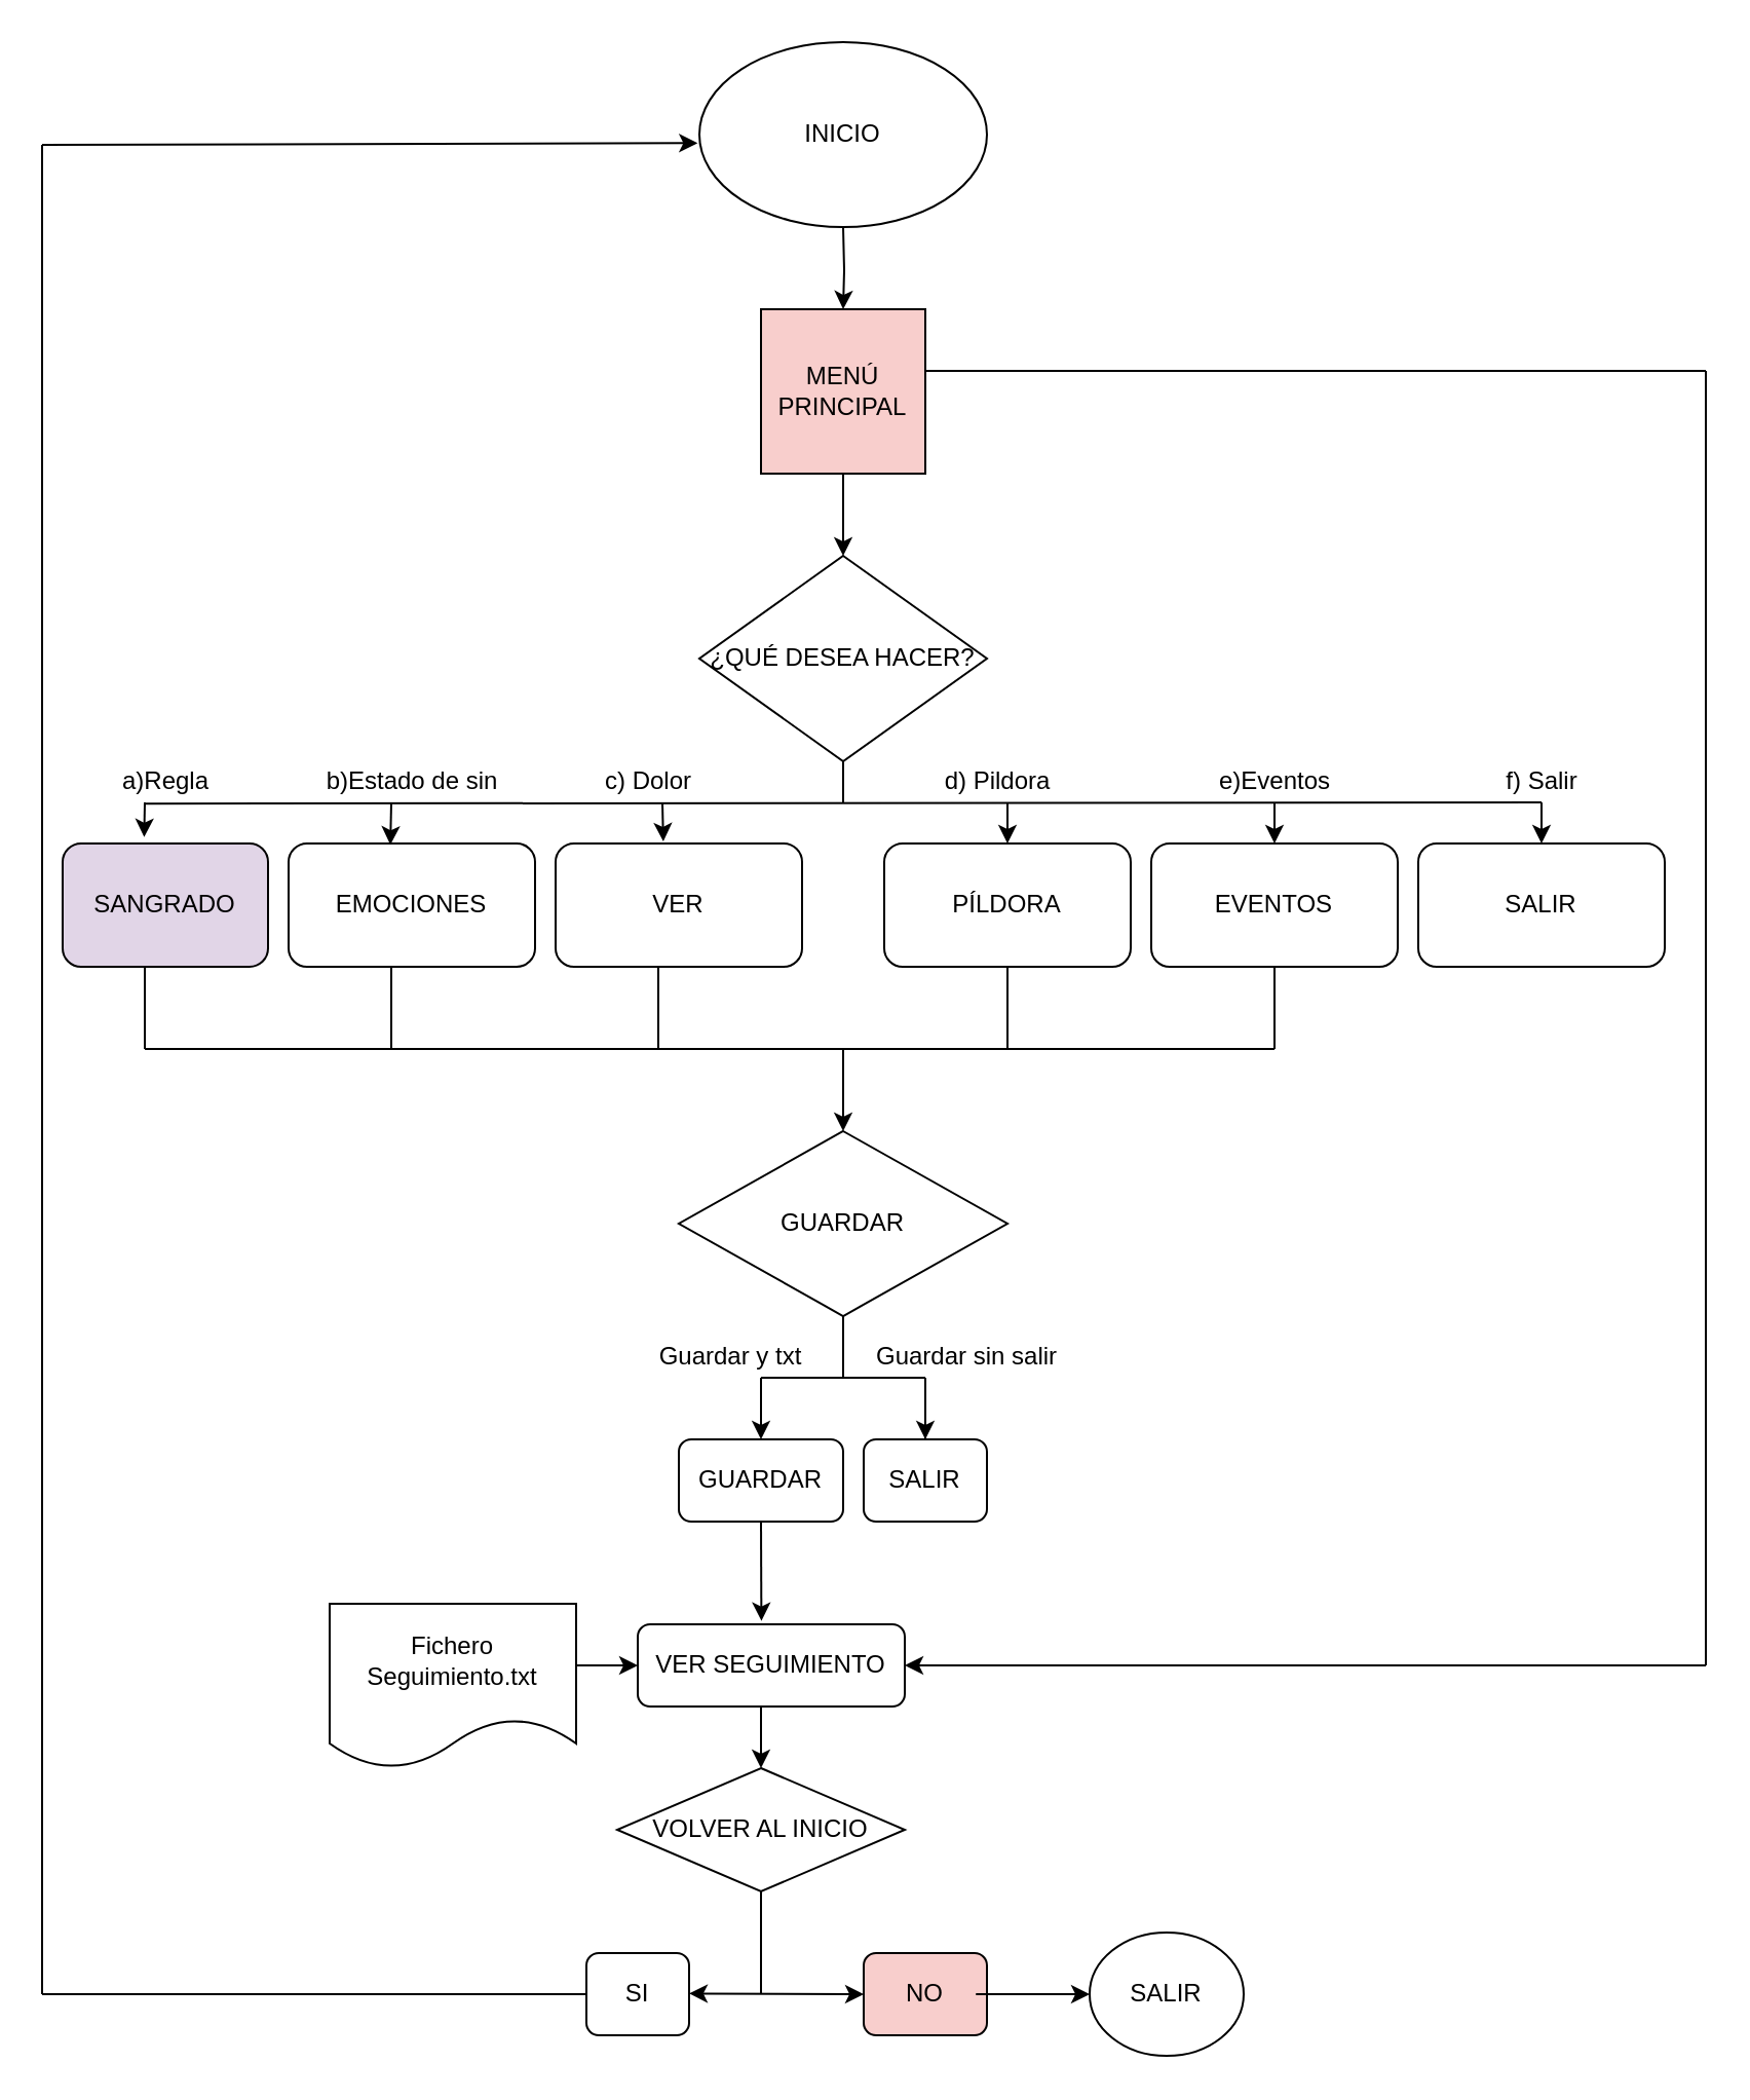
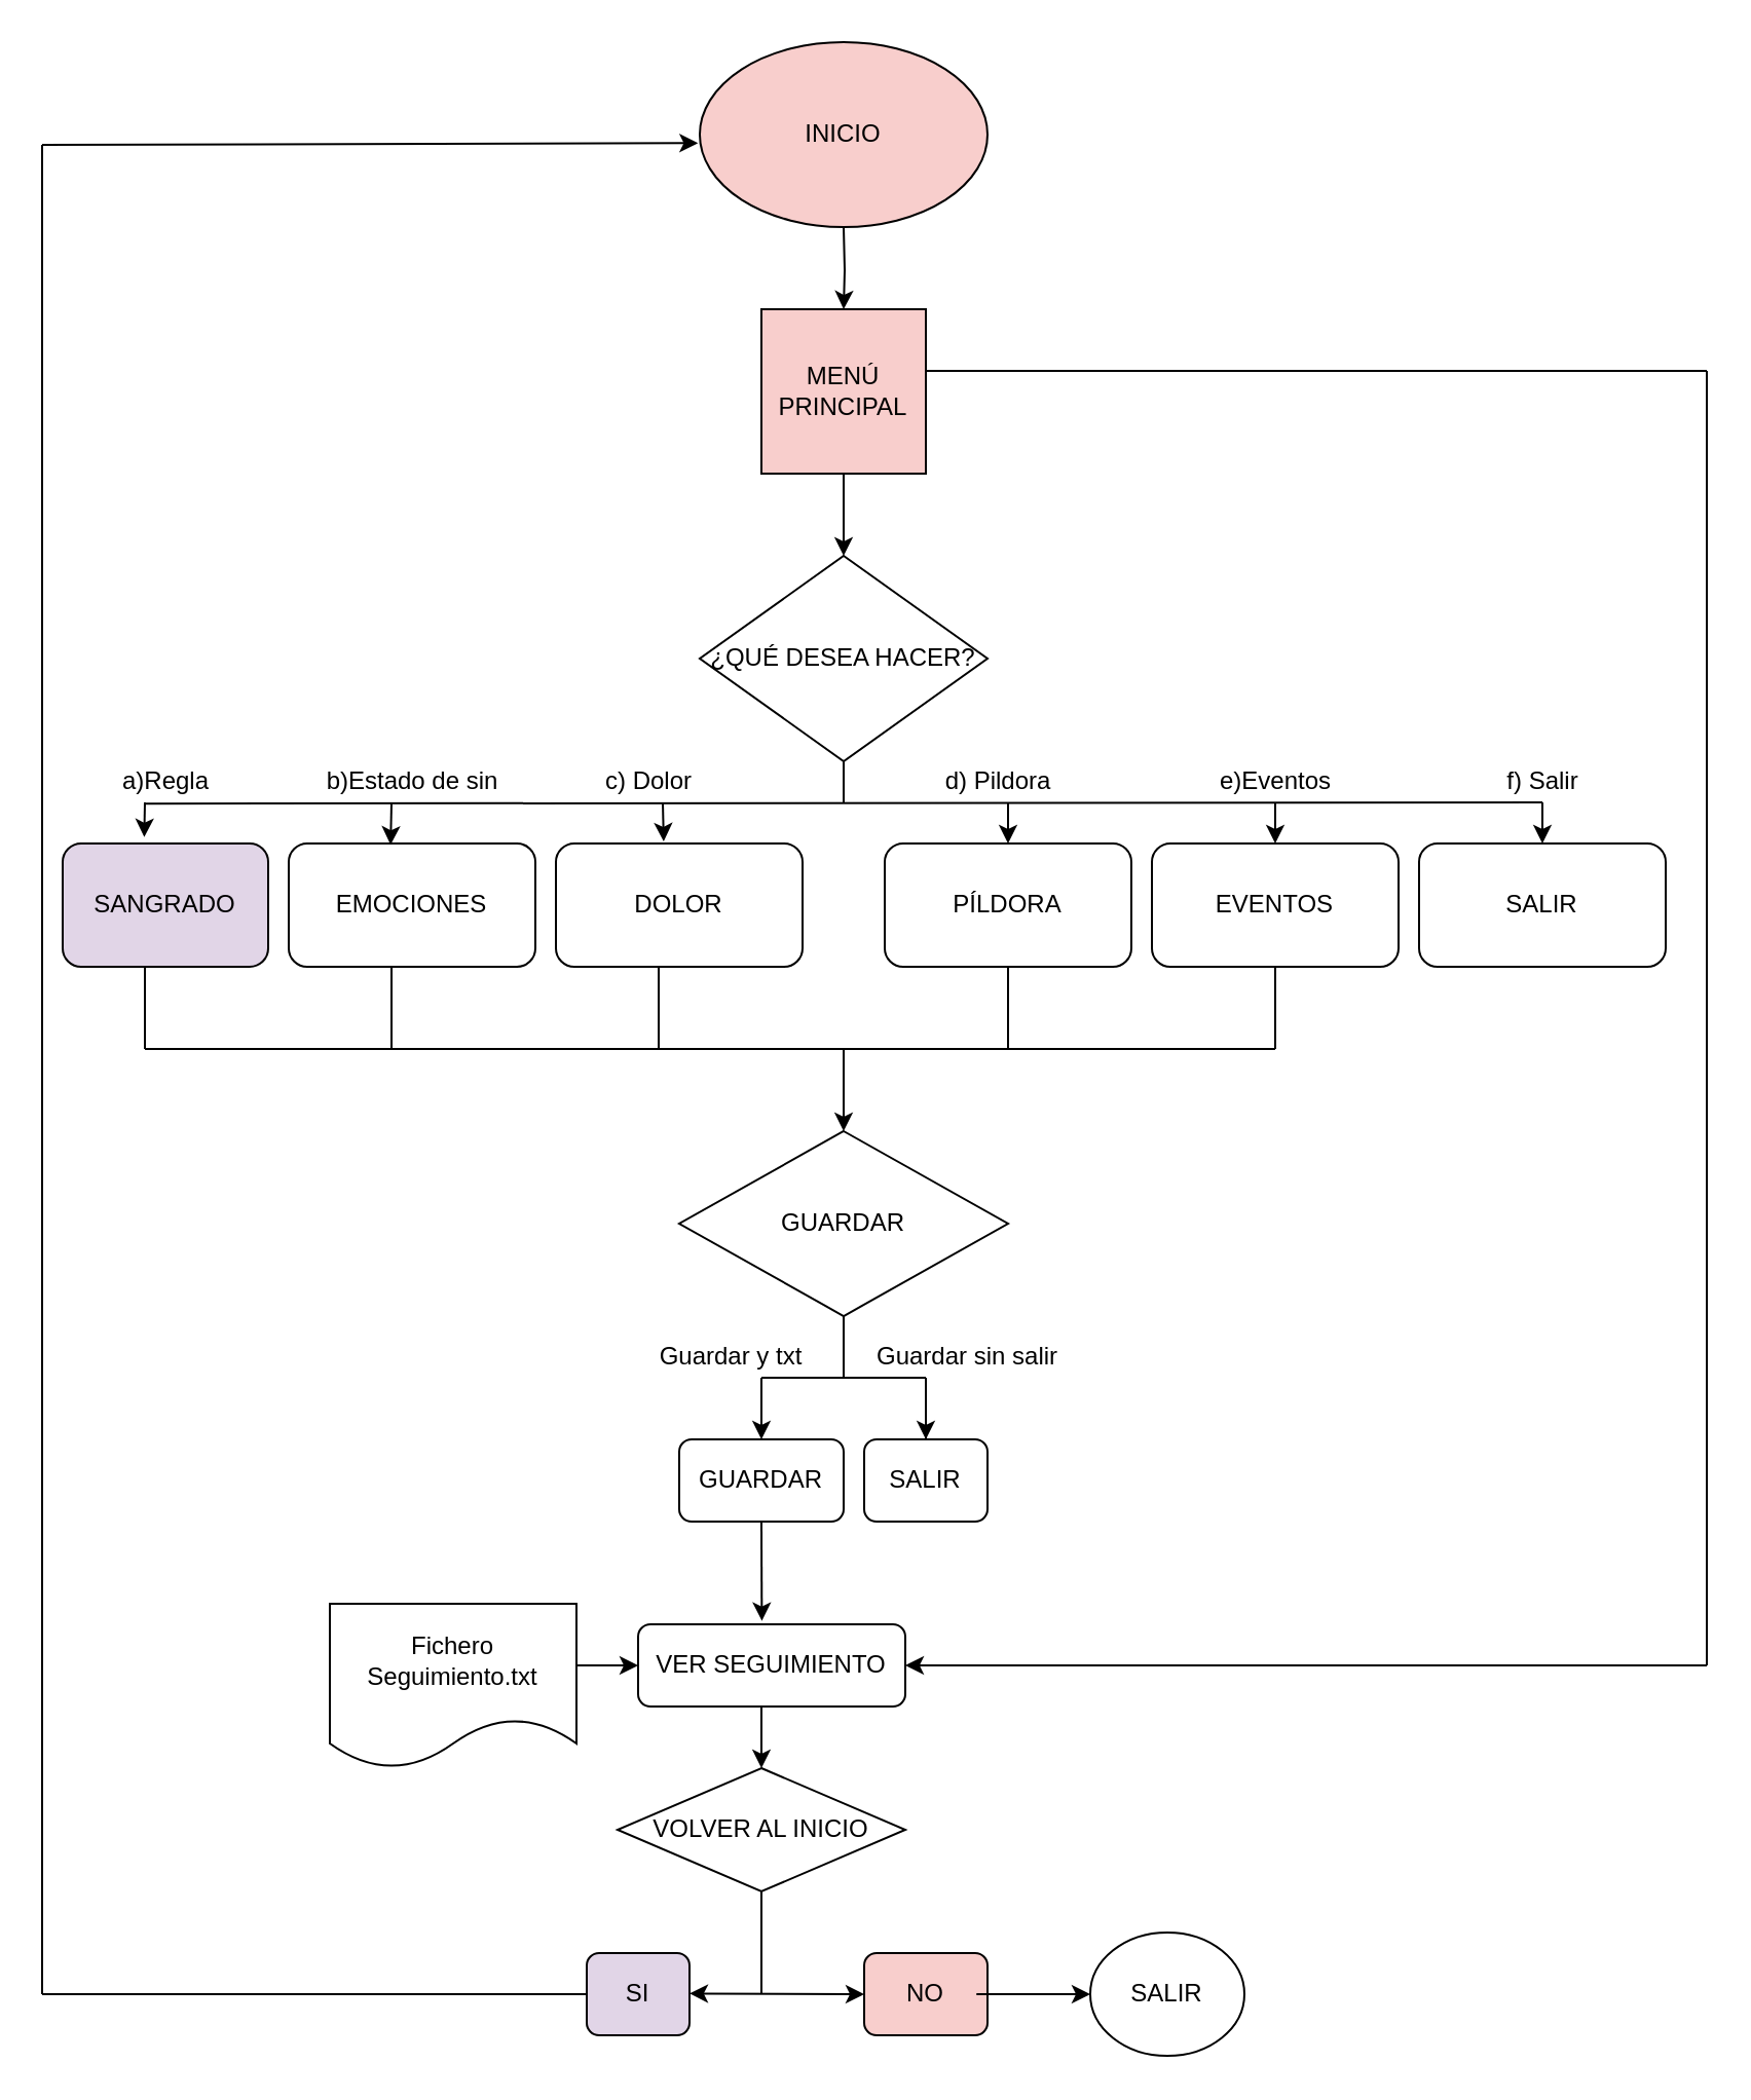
- <mxCell id="3" value="INICIO" style="ellipse;whiteSpace=wrap;html=1;fontStyle=0" vertex="1" parent="1"><mxGeometry x="340" y="20" width="140" height="90" as="geometry" /></mxCell>
+ <mxCell id="3" value="INICIO" style="ellipse;whiteSpace=wrap;html=1;fontStyle=0;fillColor=#f8cecc;" vertex="1" parent="1"><mxGeometry x="340" y="20" width="140" height="90" as="geometry" /></mxCell>
- <mxCell id="13" value="VER" style="rounded=1;whiteSpace=wrap;html=1;" vertex="1" parent="1"><mxGeometry x="270" y="410" width="120" height="60" as="geometry" /></mxCell>
+ <mxCell id="13" value="DOLOR" style="rounded=1;whiteSpace=wrap;html=1;" vertex="1" parent="1"><mxGeometry x="270" y="410" width="120" height="60" as="geometry" /></mxCell>
- <mxCell id="56" value="SI" style="rounded=1;whiteSpace=wrap;html=1;" vertex="1" parent="1"><mxGeometry x="285" y="950" width="50" height="40" as="geometry" /></mxCell>
+ <mxCell id="56" value="SI" style="rounded=1;whiteSpace=wrap;html=1;fillColor=#e1d5e7;" vertex="1" parent="1"><mxGeometry x="285" y="950" width="50" height="40" as="geometry" /></mxCell>
